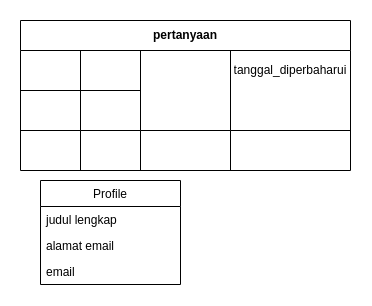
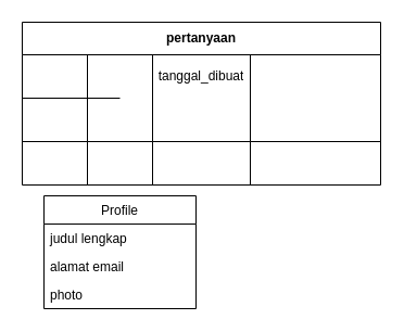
+ <mxCell id="8" value="tanggal_dibuat" style="shape=partialRectangle;html=1;whiteSpace=wrap;connectable=0;fillColor=none;top=0;left=0;bottom=0;right=0;overflow=hidden;" vertex="1" parent="7"><mxGeometry x="120" width="90" height="40" as="geometry" /></mxCell>
- <mxCell id="9" value="tanggal_diperbaharui" style="shape=partialRectangle;html=1;whiteSpace=wrap;connectable=0;fillColor=none;top=0;left=0;bottom=0;right=0;overflow=hidden;" vertex="1" parent="7"><mxGeometry x="210" width="120" height="40" as="geometry" /></mxCell>
- <mxCell id="5" value="email" style="text;strokeColor=none;fillColor=none;align=left;verticalAlign=top;spacingLeft=4;spacingRight=4;overflow=hidden;rotatable=0;points=[[0,0.5],[1,0.5]];portConstraint=eastwest;" vertex="1" parent="2"><mxGeometry y="78" width="140" height="26" as="geometry" /></mxCell>
+ <mxCell id="5" value="photo" style="text;strokeColor=none;fillColor=none;align=left;verticalAlign=top;spacingLeft=4;spacingRight=4;overflow=hidden;rotatable=0;points=[[0,0.5],[1,0.5]];portConstraint=eastwest;" vertex="1" parent="2"><mxGeometry y="78" width="140" height="26" as="geometry" /></mxCell>
